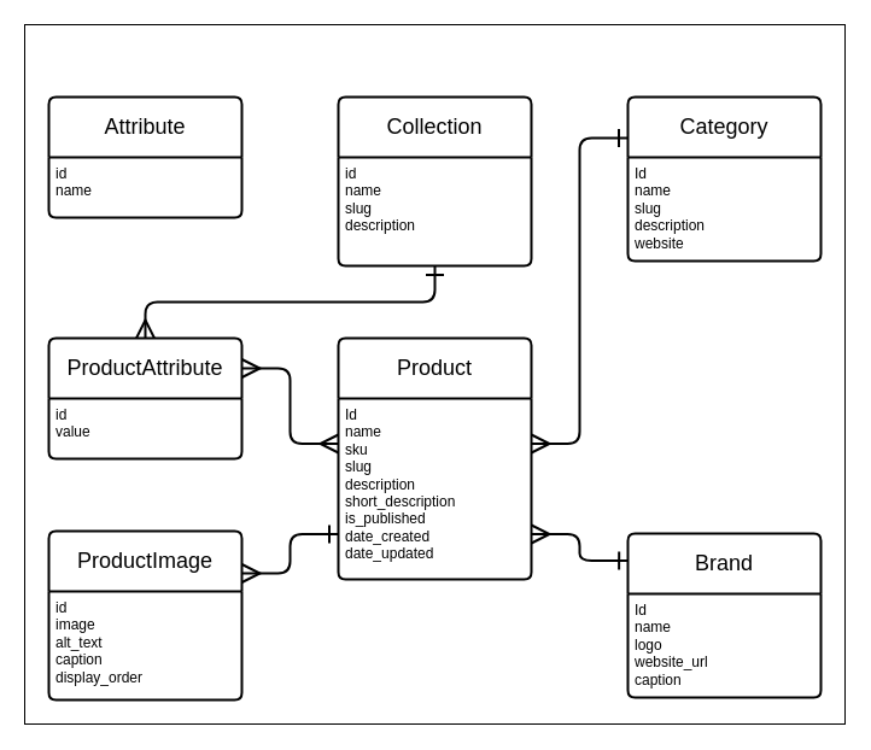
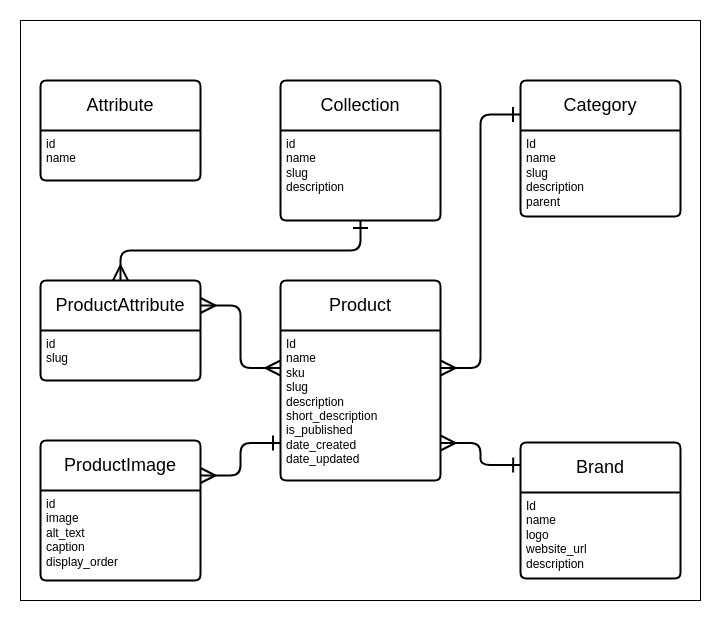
- <mxCell id="7" value="Id&lt;br&gt;&lt;div&gt;name&lt;/div&gt;&lt;div&gt;slug&lt;/div&gt;&lt;div&gt;description&lt;/div&gt;&lt;div&gt;website&lt;/div&gt;" style="align=left;strokeColor=none;fillColor=none;spacingLeft=4;spacingRight=4;fontSize=12;verticalAlign=top;resizable=0;rotatable=0;part=1;html=1;whiteSpace=wrap;" parent="6" vertex="1"><mxGeometry y="50" width="160" height="86" as="geometry" /></mxCell>
+ <mxCell id="7" value="Id&lt;br&gt;&lt;div&gt;name&lt;/div&gt;&lt;div&gt;slug&lt;/div&gt;&lt;div&gt;description&lt;/div&gt;&lt;div&gt;parent&lt;/div&gt;" style="align=left;strokeColor=none;fillColor=none;spacingLeft=4;spacingRight=4;fontSize=12;verticalAlign=top;resizable=0;rotatable=0;part=1;html=1;whiteSpace=wrap;" parent="6" vertex="1"><mxGeometry y="50" width="160" height="86" as="geometry" /></mxCell>
- <mxCell id="15" value="id&lt;div&gt;value&lt;/div&gt;" style="align=left;strokeColor=none;fillColor=none;spacingLeft=4;spacingRight=4;fontSize=12;verticalAlign=top;resizable=0;rotatable=0;part=1;html=1;whiteSpace=wrap;" parent="14" vertex="1"><mxGeometry y="50" width="160" height="50" as="geometry" /></mxCell>
+ <mxCell id="15" value="id&lt;div&gt;slug&lt;/div&gt;" style="align=left;strokeColor=none;fillColor=none;spacingLeft=4;spacingRight=4;fontSize=12;verticalAlign=top;resizable=0;rotatable=0;part=1;html=1;whiteSpace=wrap;" parent="14" vertex="1"><mxGeometry y="50" width="160" height="50" as="geometry" /></mxCell>
- <mxCell id="9" value="Id&lt;br&gt;&lt;div&gt;name&lt;/div&gt;&lt;div&gt;logo&lt;/div&gt;&lt;div&gt;website_url&lt;/div&gt;&lt;div&gt;caption&lt;/div&gt;" style="align=left;strokeColor=none;fillColor=none;spacingLeft=4;spacingRight=4;fontSize=12;verticalAlign=top;resizable=0;rotatable=0;part=1;html=1;whiteSpace=wrap;" parent="8" vertex="1"><mxGeometry y="50" width="160" height="86" as="geometry" /></mxCell>
+ <mxCell id="9" value="Id&lt;br&gt;&lt;div&gt;name&lt;/div&gt;&lt;div&gt;logo&lt;/div&gt;&lt;div&gt;website_url&lt;/div&gt;&lt;div&gt;description&lt;/div&gt;" style="align=left;strokeColor=none;fillColor=none;spacingLeft=4;spacingRight=4;fontSize=12;verticalAlign=top;resizable=0;rotatable=0;part=1;html=1;whiteSpace=wrap;" parent="8" vertex="1"><mxGeometry y="50" width="160" height="86" as="geometry" /></mxCell>
